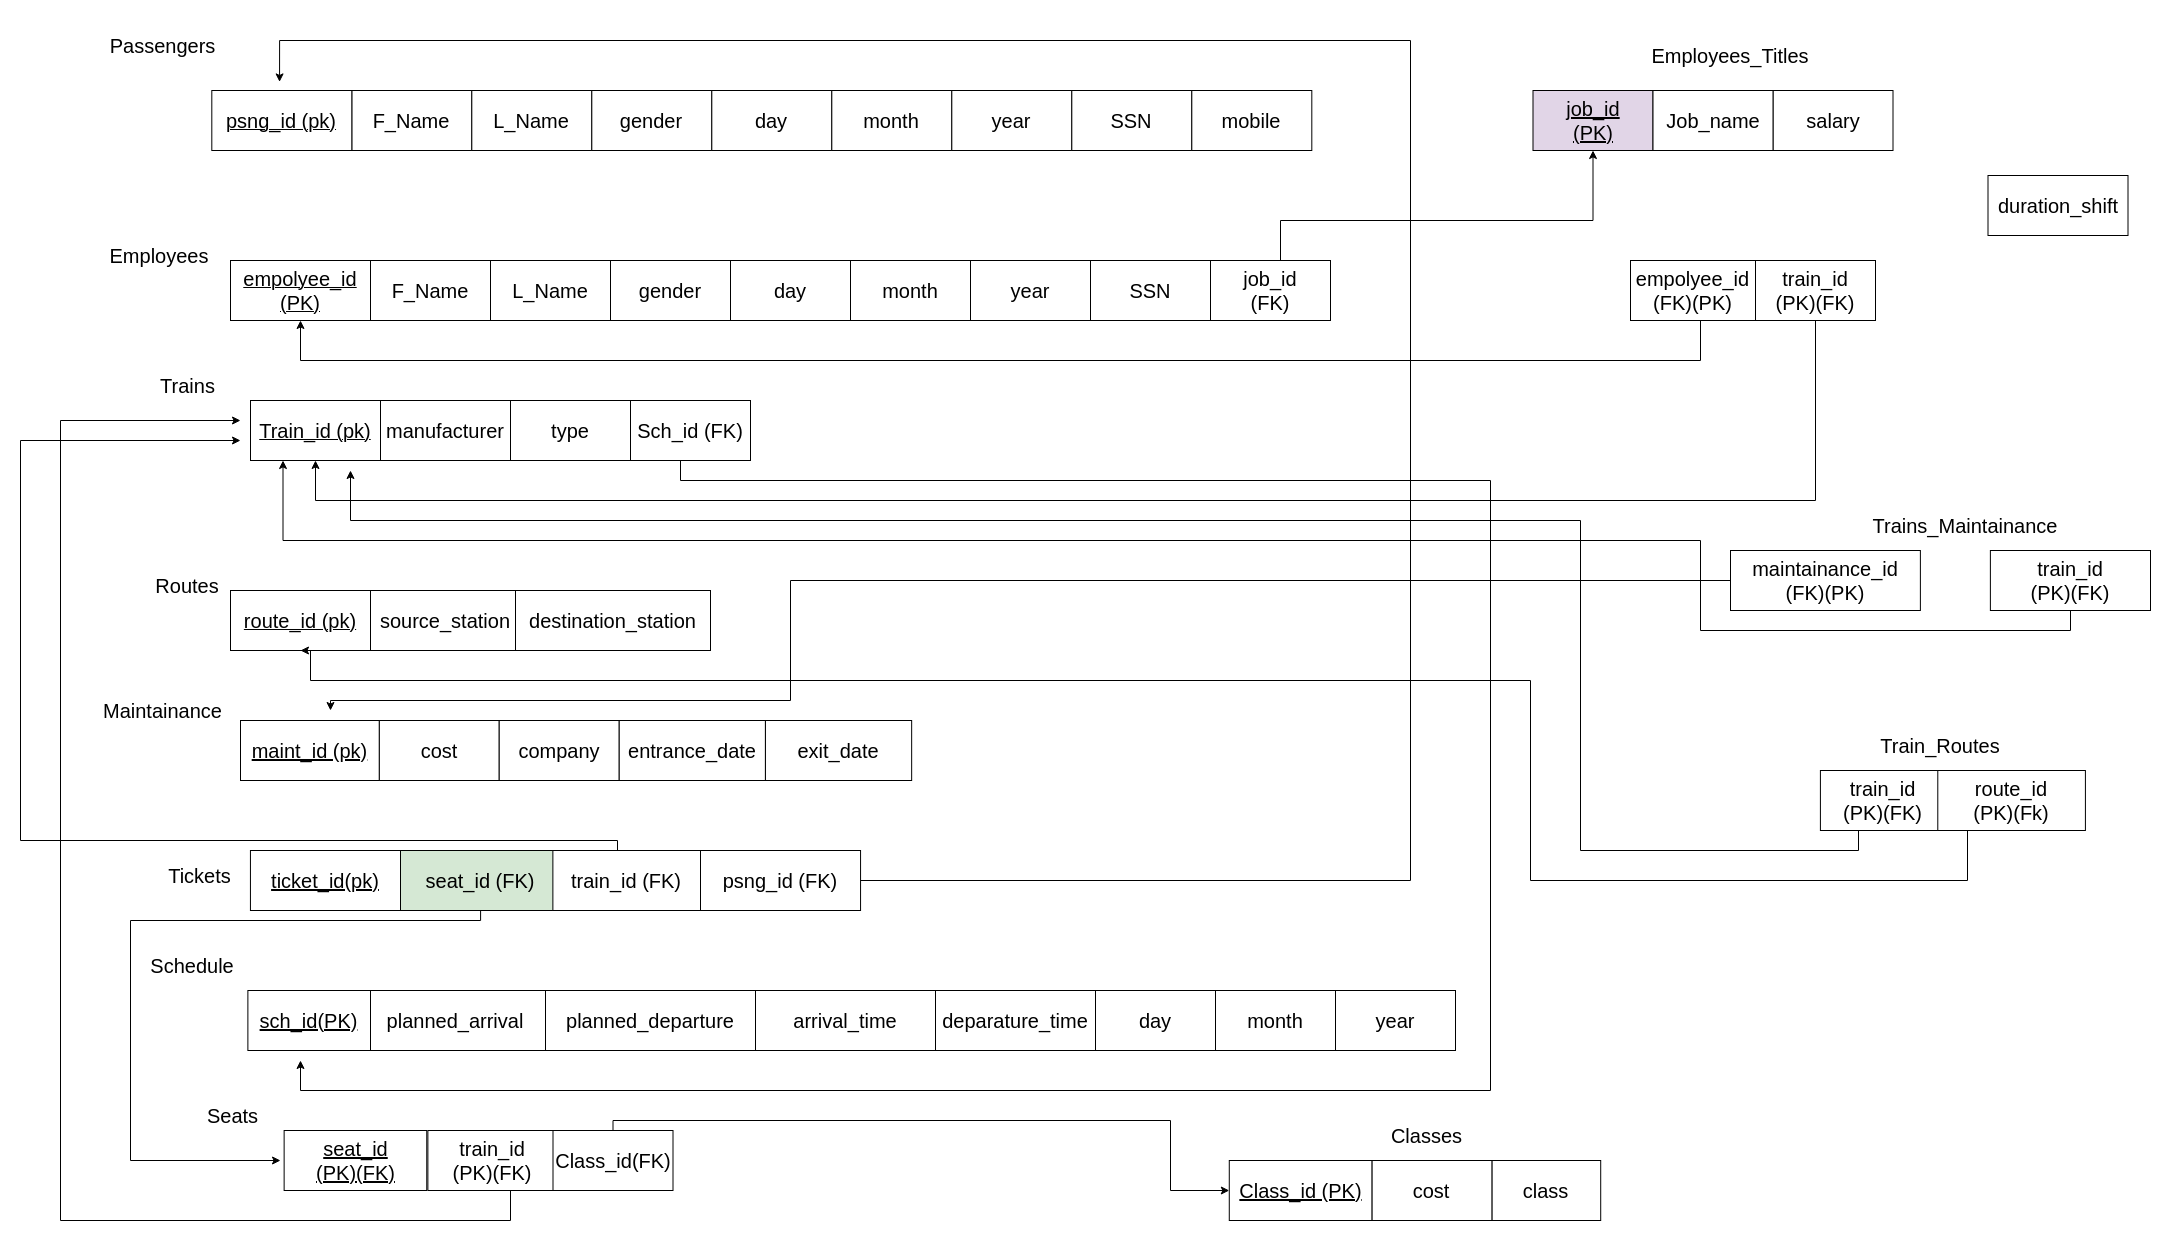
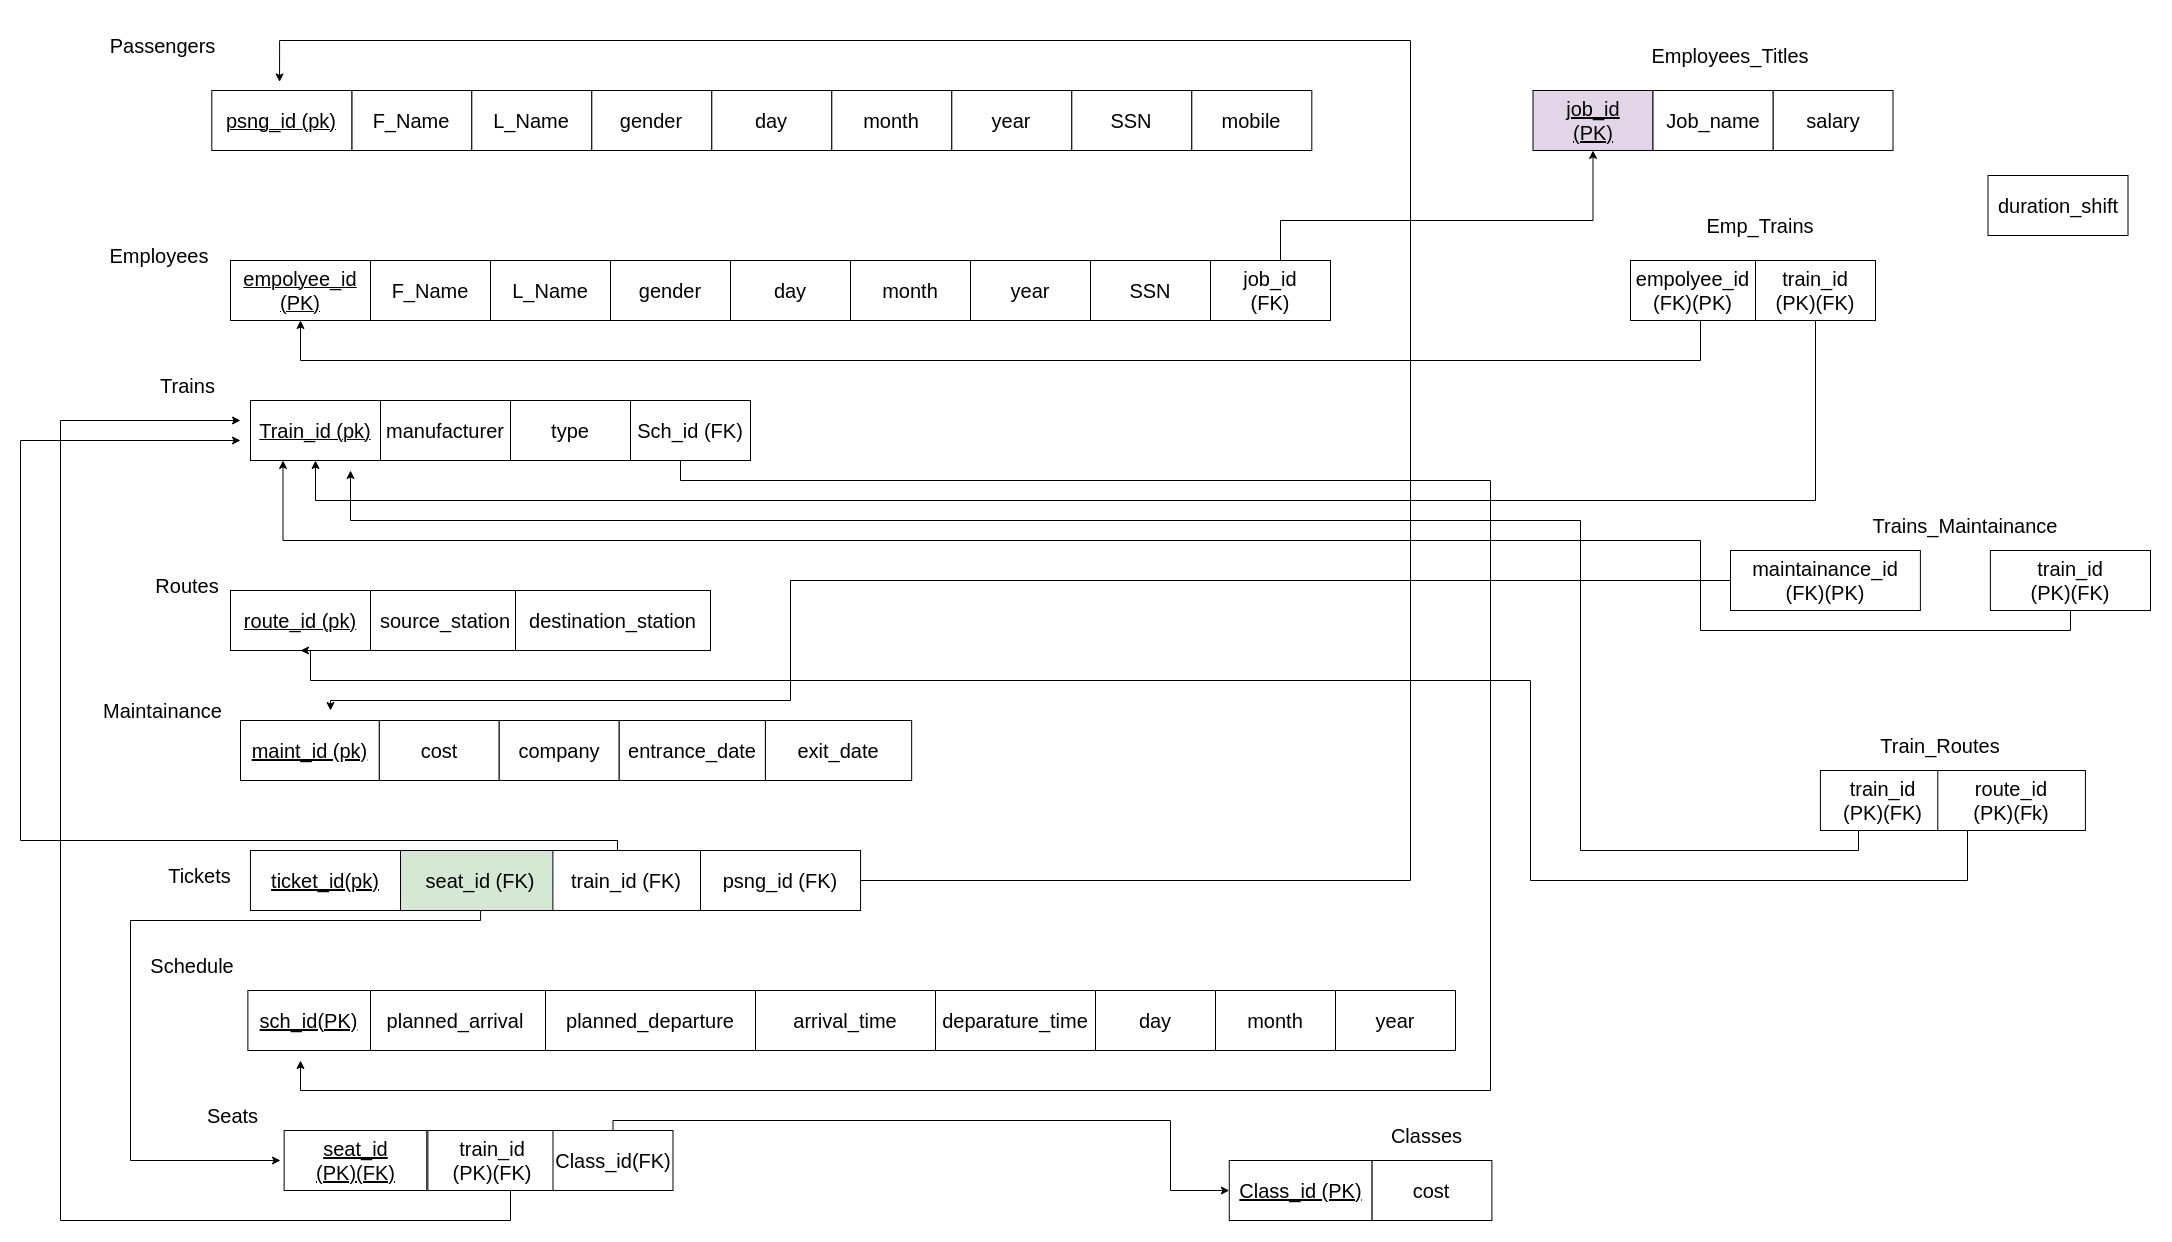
+ <mxCell id="58" value="Emp_Trains" style="text;html=1;strokeColor=none;fillColor=none;align=center;verticalAlign=middle;whiteSpace=wrap;rounded=0;fontFamily=Helvetica;fontSize=20;" parent="1" vertex="1"><mxGeometry x="1679.82" y="210" width="159.94" height="30" as="geometry" /></mxCell>
- <mxCell id="75" value="&lt;font style=&quot;font-size: 20px&quot;&gt;class&lt;/font&gt;" style="rounded=0;whiteSpace=wrap;html=1;fontFamily=Helvetica;" parent="1" vertex="1"><mxGeometry x="1491.4" y="1160" width="108.81" height="60" as="geometry" /></mxCell>
